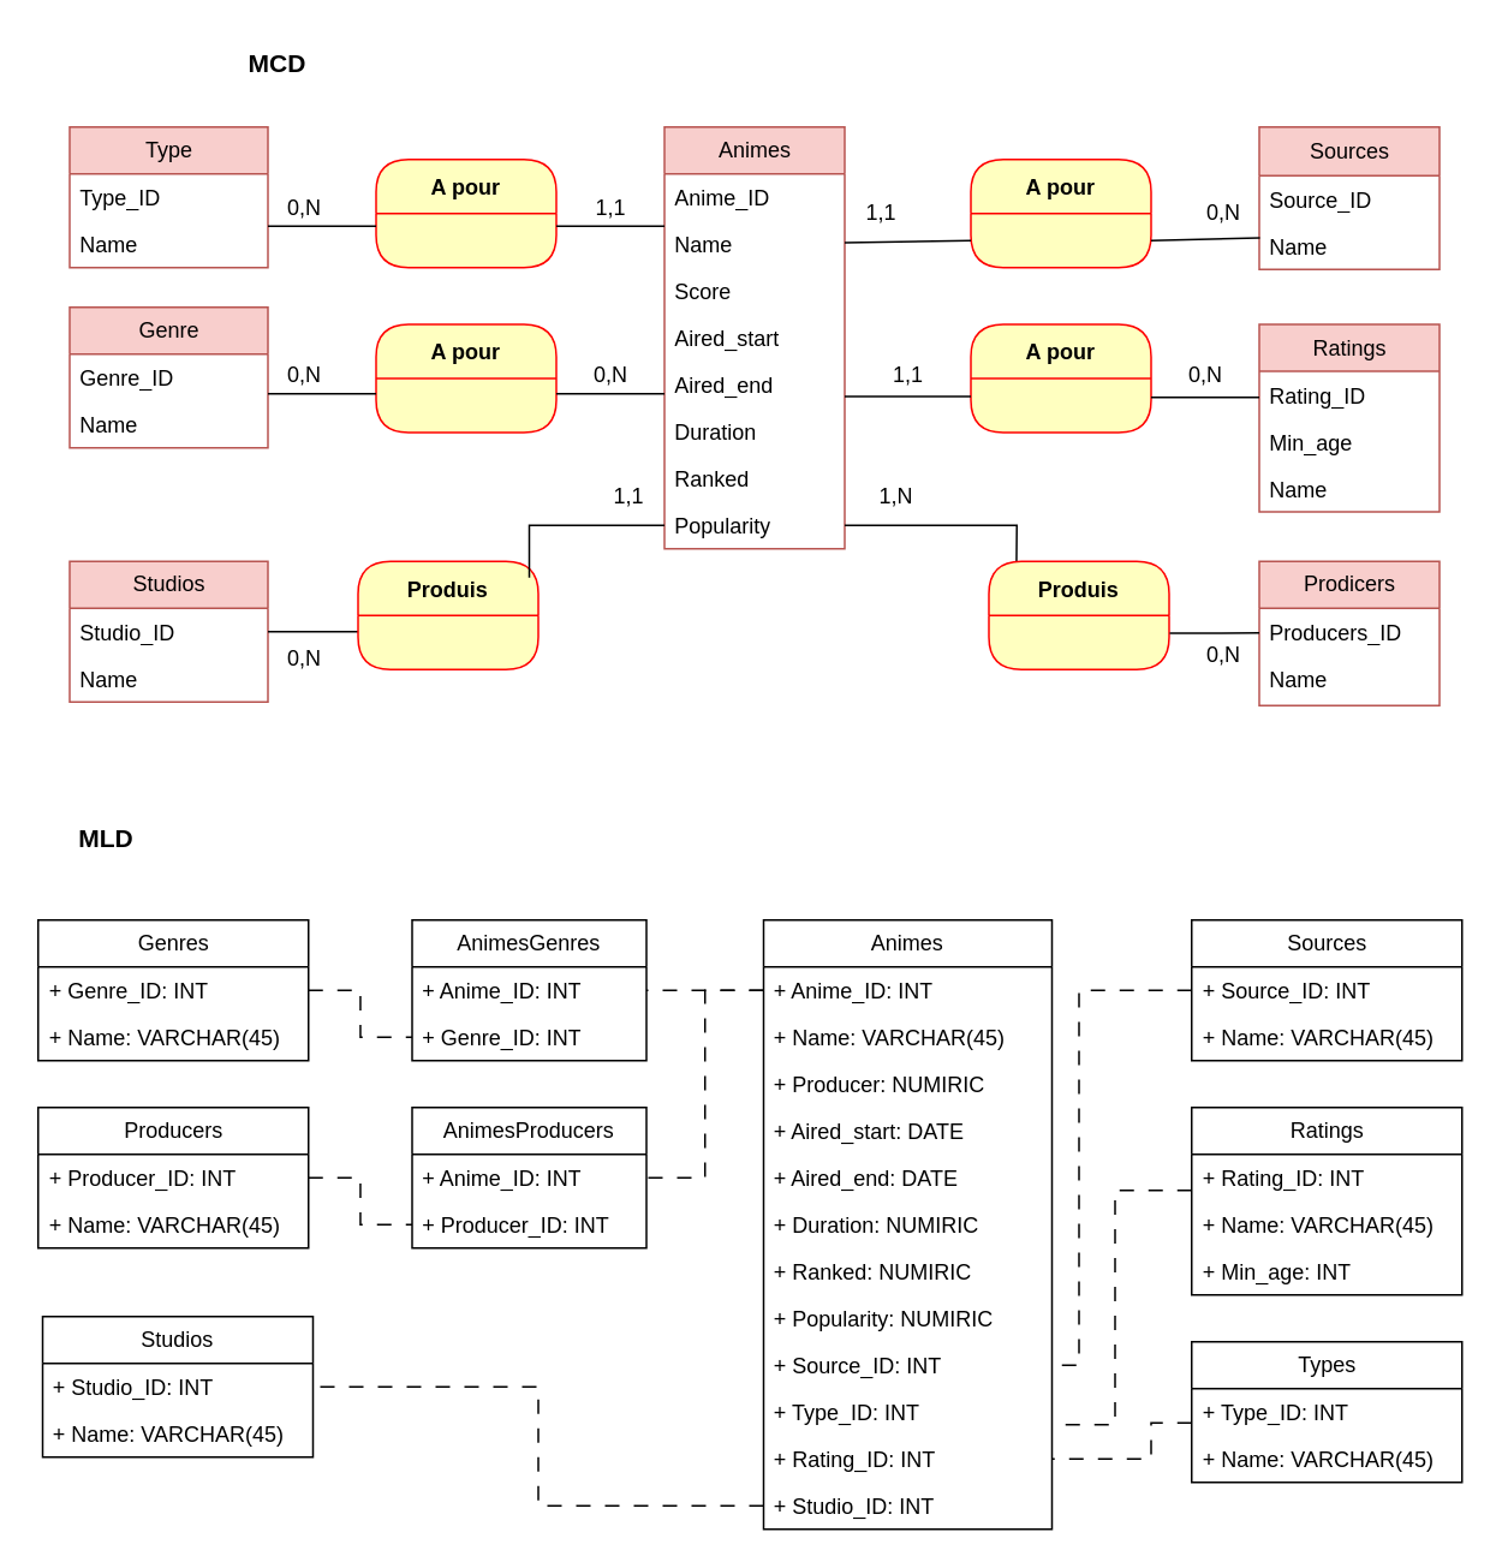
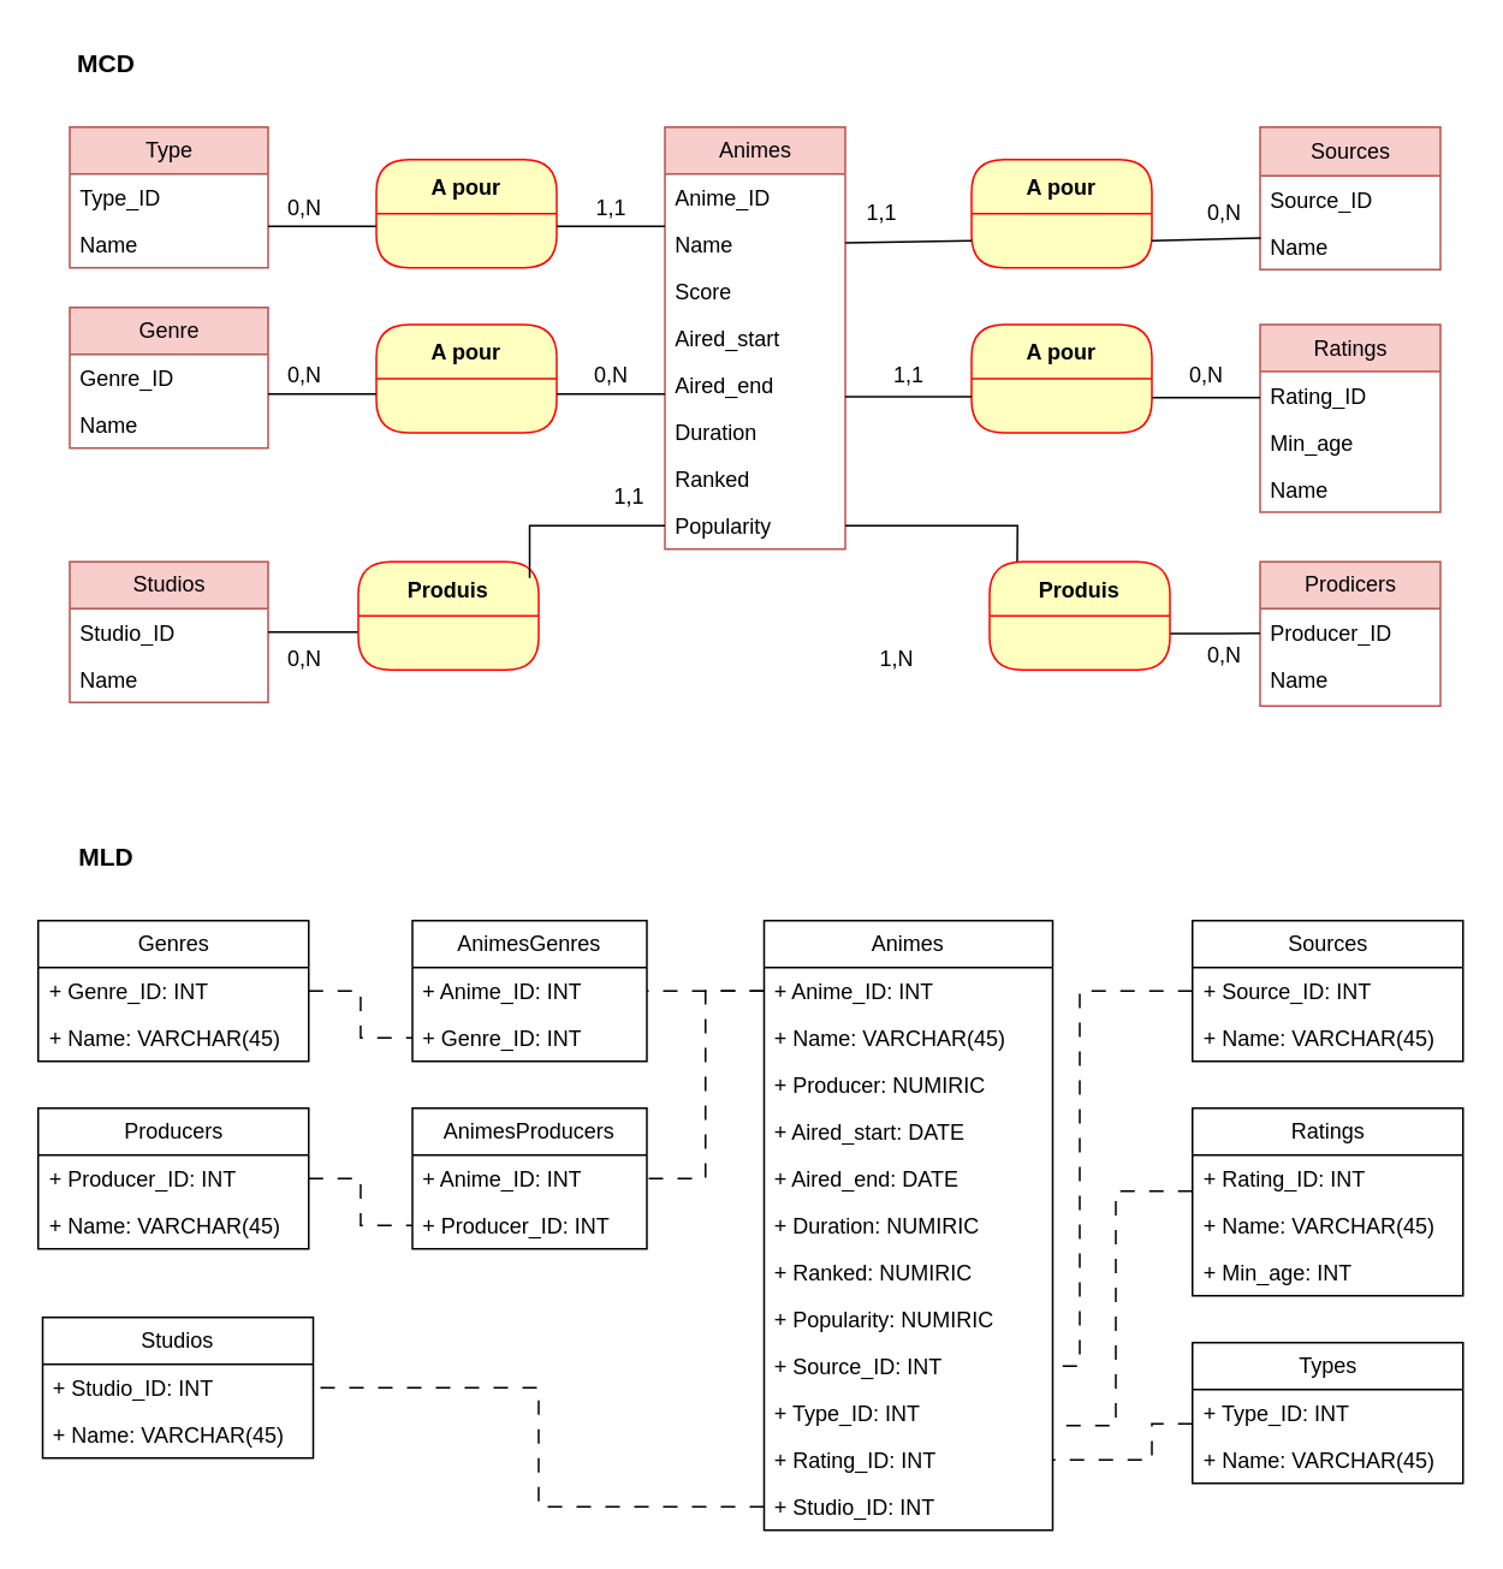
- <mxCell id="58" value="&lt;b&gt;&lt;font style=&quot;font-size: 14px;&quot;&gt;MCD&lt;/font&gt;&lt;/b&gt;" style="text;html=1;align=center;verticalAlign=middle;resizable=0;points=[];autosize=1;strokeColor=none;fillColor=none;" vertex="1" parent="1"><mxGeometry x="123" y="20" width="60" height="30" as="geometry" /></mxCell>
+ <mxCell id="58" value="&lt;b&gt;&lt;font style=&quot;font-size: 14px;&quot;&gt;MCD&lt;/font&gt;&lt;/b&gt;" style="text;html=1;align=center;verticalAlign=middle;resizable=0;points=[];autosize=1;strokeColor=none;fillColor=none;" vertex="1" parent="1"><mxGeometry x="28" y="20" width="60" height="30" as="geometry" /></mxCell>
- <mxCell id="56" value="&amp;nbsp; 1,N" style="text;html=1;align=center;verticalAlign=middle;resizable=0;points=[];autosize=1;strokeColor=none;fillColor=none;" vertex="1" parent="1"><mxGeometry x="468" y="260" width="50" height="30" as="geometry" /></mxCell>
+ <mxCell id="56" value="&amp;nbsp; 1,N" style="text;html=1;align=center;verticalAlign=middle;resizable=0;points=[];autosize=1;strokeColor=none;fillColor=none;" vertex="1" parent="1"><mxGeometry x="468" y="350" width="50" height="30" as="geometry" /></mxCell>
- <mxCell id="19" value="Producers_ID" style="text;strokeColor=none;fillColor=none;align=left;verticalAlign=top;spacingLeft=4;spacingRight=4;overflow=hidden;rotatable=0;points=[[0,0.5],[1,0.5]];portConstraint=eastwest;whiteSpace=wrap;html=1;" vertex="1" parent="18"><mxGeometry y="26" width="100" height="26" as="geometry" /></mxCell>
+ <mxCell id="19" value="Producer_ID" style="text;strokeColor=none;fillColor=none;align=left;verticalAlign=top;spacingLeft=4;spacingRight=4;overflow=hidden;rotatable=0;points=[[0,0.5],[1,0.5]];portConstraint=eastwest;whiteSpace=wrap;html=1;" vertex="1" parent="18"><mxGeometry y="26" width="100" height="26" as="geometry" /></mxCell>
- <mxCell id="59" value="&lt;b&gt;&lt;font style=&quot;font-size: 14px;&quot;&gt;MLD&lt;/font&gt;&lt;/b&gt;" style="text;html=1;align=center;verticalAlign=middle;resizable=0;points=[];autosize=1;strokeColor=none;fillColor=none;" vertex="1" parent="1"><mxGeometry x="33" y="450" width="50" height="30" as="geometry" /></mxCell>
+ <mxCell id="59" value="&lt;b&gt;&lt;font style=&quot;font-size: 14px;&quot;&gt;MLD&lt;/font&gt;&lt;/b&gt;" style="text;html=1;align=center;verticalAlign=middle;resizable=0;points=[];autosize=1;strokeColor=none;fillColor=none;" vertex="1" parent="1"><mxGeometry x="33" y="460" width="50" height="30" as="geometry" /></mxCell>
